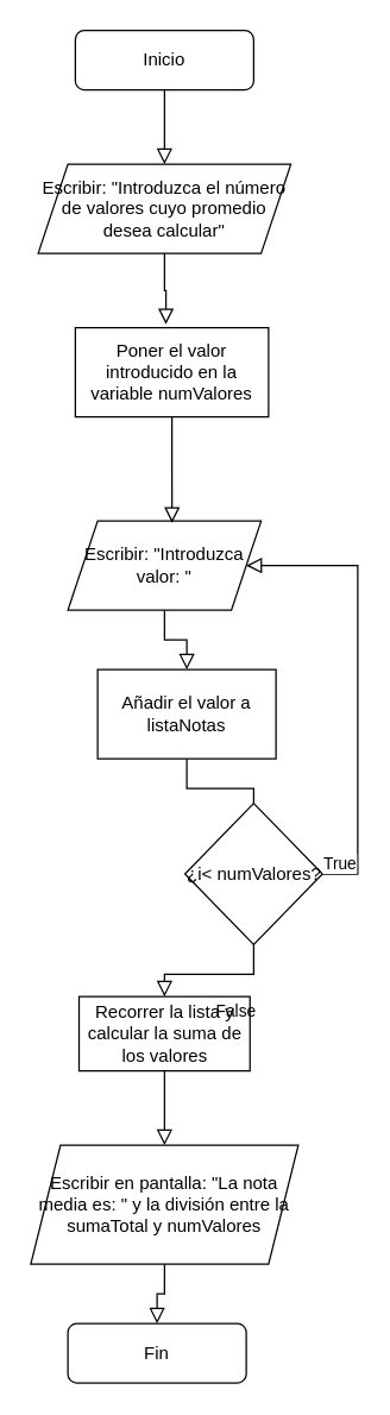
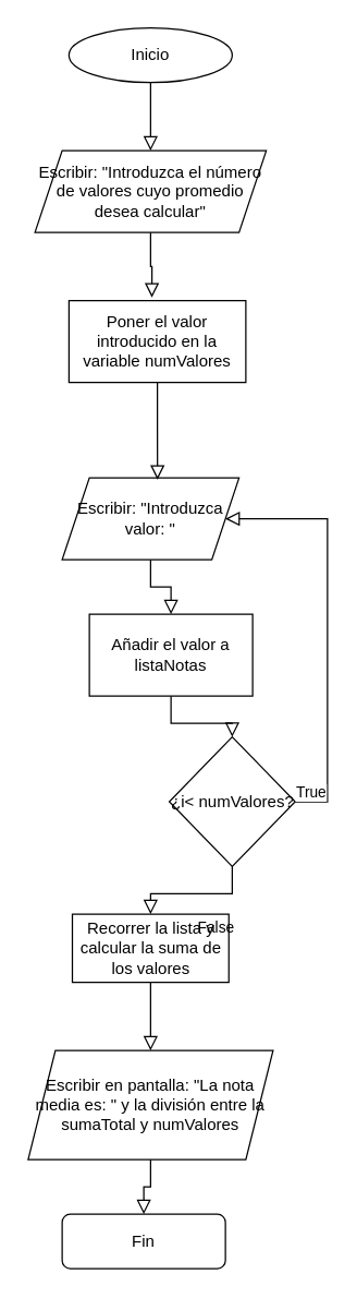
- <mxCell id="3" value="Inicio" style="rounded=1;whiteSpace=wrap;html=1;fontSize=12;glass=0;strokeWidth=1;shadow=0;" parent="1" vertex="1"><mxGeometry x="50" y="20" width="120" height="40" as="geometry" /></mxCell>
+ <mxCell id="3" value="Inicio" style="ellipse;whiteSpace=wrap;html=1;fontSize=12;glass=0;strokeWidth=1;shadow=0;" parent="1" vertex="1"><mxGeometry x="50" y="20" width="120" height="40" as="geometry" /></mxCell>
- <mxCell id="13" value="" style="rounded=0;html=1;jettySize=auto;orthogonalLoop=1;fontSize=11;endArrow=none;endFill=0;endSize=8;strokeWidth=1;shadow=0;labelBackgroundColor=none;edgeStyle=orthogonalEdgeStyle;exitX=0.5;exitY=1;exitDx=0;exitDy=0;entryX=0.5;entryY=0;entryDx=0;entryDy=0;" edge="1" parent="1" source="10" target="12"><mxGeometry relative="1" as="geometry"><mxPoint x="220" y="525" as="sourcePoint" /><mxPoint x="110" y="540" as="targetPoint" /></mxGeometry></mxCell>
+ <mxCell id="13" value="" style="rounded=0;html=1;jettySize=auto;orthogonalLoop=1;fontSize=11;endArrow=block;endFill=0;endSize=8;strokeWidth=1;shadow=0;labelBackgroundColor=none;edgeStyle=orthogonalEdgeStyle;exitX=0.5;exitY=1;exitDx=0;exitDy=0;entryX=0.5;entryY=0;entryDx=0;entryDy=0;" edge="1" parent="1" source="10" target="12"><mxGeometry relative="1" as="geometry"><mxPoint x="220" y="525" as="sourcePoint" /><mxPoint x="110" y="540" as="targetPoint" /></mxGeometry></mxCell>
